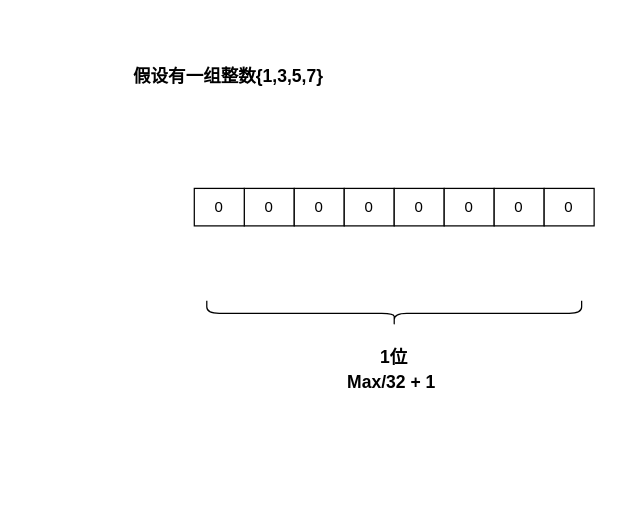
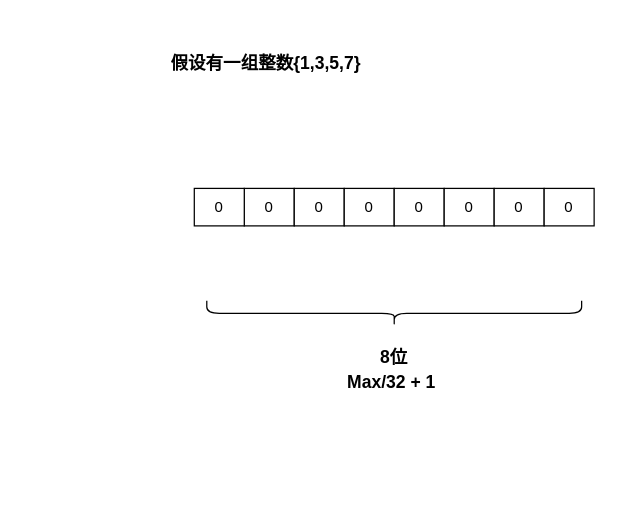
- <mxCell id="10" value="&lt;h3&gt;假设有一组整数{1,3,5,7}&lt;/h3&gt;" style="text;html=1;strokeColor=none;fillColor=none;align=center;verticalAlign=middle;whiteSpace=wrap;rounded=0;" vertex="1" parent="1"><mxGeometry x="20" y="20" width="325" height="80" as="geometry" /></mxCell>
+ <mxCell id="10" value="&lt;h3&gt;假设有一组整数{1,3,5,7}&lt;/h3&gt;" style="text;html=1;strokeColor=none;fillColor=none;align=center;verticalAlign=middle;whiteSpace=wrap;rounded=0;" vertex="1" parent="1"><mxGeometry x="50" y="10" width="325" height="80" as="geometry" /></mxCell>
- <mxCell id="13" value="&lt;h3&gt;1位&lt;/h3&gt;" style="text;html=1;strokeColor=none;fillColor=none;align=center;verticalAlign=middle;whiteSpace=wrap;rounded=0;" vertex="1" parent="1"><mxGeometry x="285" y="270" width="60" height="30" as="geometry" /></mxCell>
+ <mxCell id="13" value="&lt;h3&gt;8位&lt;/h3&gt;" style="text;html=1;strokeColor=none;fillColor=none;align=center;verticalAlign=middle;whiteSpace=wrap;rounded=0;" vertex="1" parent="1"><mxGeometry x="285" y="270" width="60" height="30" as="geometry" /></mxCell>
